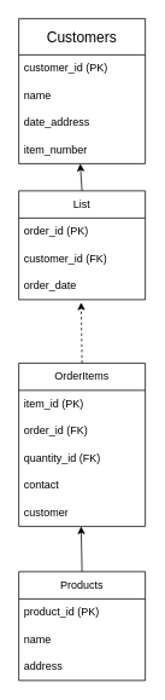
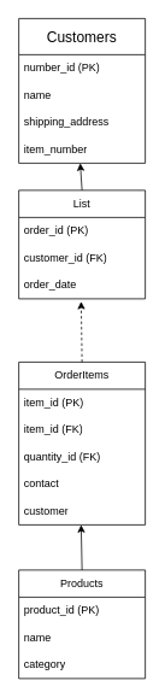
- <mxCell id="3" value="customer_id (PK)" style="text;strokeColor=none;fillColor=none;align=left;verticalAlign=middle;spacingLeft=4;spacingRight=4;overflow=hidden;points=[[0,0.5],[1,0.5]];portConstraint=eastwest;rotatable=0;whiteSpace=wrap;html=1;" vertex="1" parent="2"><mxGeometry y="40" width="140" height="30" as="geometry" /></mxCell>
+ <mxCell id="3" value="number_id (PK)" style="text;strokeColor=none;fillColor=none;align=left;verticalAlign=middle;spacingLeft=4;spacingRight=4;overflow=hidden;points=[[0,0.5],[1,0.5]];portConstraint=eastwest;rotatable=0;whiteSpace=wrap;html=1;" vertex="1" parent="2"><mxGeometry y="40" width="140" height="30" as="geometry" /></mxCell>
- <mxCell id="5" value="date_address" style="text;strokeColor=none;fillColor=none;align=left;verticalAlign=middle;spacingLeft=4;spacingRight=4;overflow=hidden;points=[[0,0.5],[1,0.5]];portConstraint=eastwest;rotatable=0;whiteSpace=wrap;html=1;" vertex="1" parent="2"><mxGeometry y="100" width="140" height="30" as="geometry" /></mxCell>
+ <mxCell id="5" value="shipping_address" style="text;strokeColor=none;fillColor=none;align=left;verticalAlign=middle;spacingLeft=4;spacingRight=4;overflow=hidden;points=[[0,0.5],[1,0.5]];portConstraint=eastwest;rotatable=0;whiteSpace=wrap;html=1;" vertex="1" parent="2"><mxGeometry y="100" width="140" height="30" as="geometry" /></mxCell>
- <mxCell id="13" value="order_id (FK)" style="text;strokeColor=none;fillColor=none;align=left;verticalAlign=middle;spacingLeft=4;spacingRight=4;overflow=hidden;points=[[0,0.5],[1,0.5]];portConstraint=eastwest;rotatable=0;whiteSpace=wrap;html=1;" vertex="1" parent="11"><mxGeometry y="60" width="140" height="30" as="geometry" /></mxCell>
+ <mxCell id="13" value="item_id (FK)" style="text;strokeColor=none;fillColor=none;align=left;verticalAlign=middle;spacingLeft=4;spacingRight=4;overflow=hidden;points=[[0,0.5],[1,0.5]];portConstraint=eastwest;rotatable=0;whiteSpace=wrap;html=1;" vertex="1" parent="11"><mxGeometry y="60" width="140" height="30" as="geometry" /></mxCell>
- <mxCell id="20" value="address" style="text;strokeColor=none;fillColor=none;align=left;verticalAlign=middle;spacingLeft=4;spacingRight=4;overflow=hidden;points=[[0,0.5],[1,0.5]];portConstraint=eastwest;rotatable=0;whiteSpace=wrap;html=1;" vertex="1" parent="17"><mxGeometry y="90" width="140" height="30" as="geometry" /></mxCell>
+ <mxCell id="20" value="category" style="text;strokeColor=none;fillColor=none;align=left;verticalAlign=middle;spacingLeft=4;spacingRight=4;overflow=hidden;points=[[0,0.5],[1,0.5]];portConstraint=eastwest;rotatable=0;whiteSpace=wrap;html=1;" vertex="1" parent="17"><mxGeometry y="90" width="140" height="30" as="geometry" /></mxCell>
